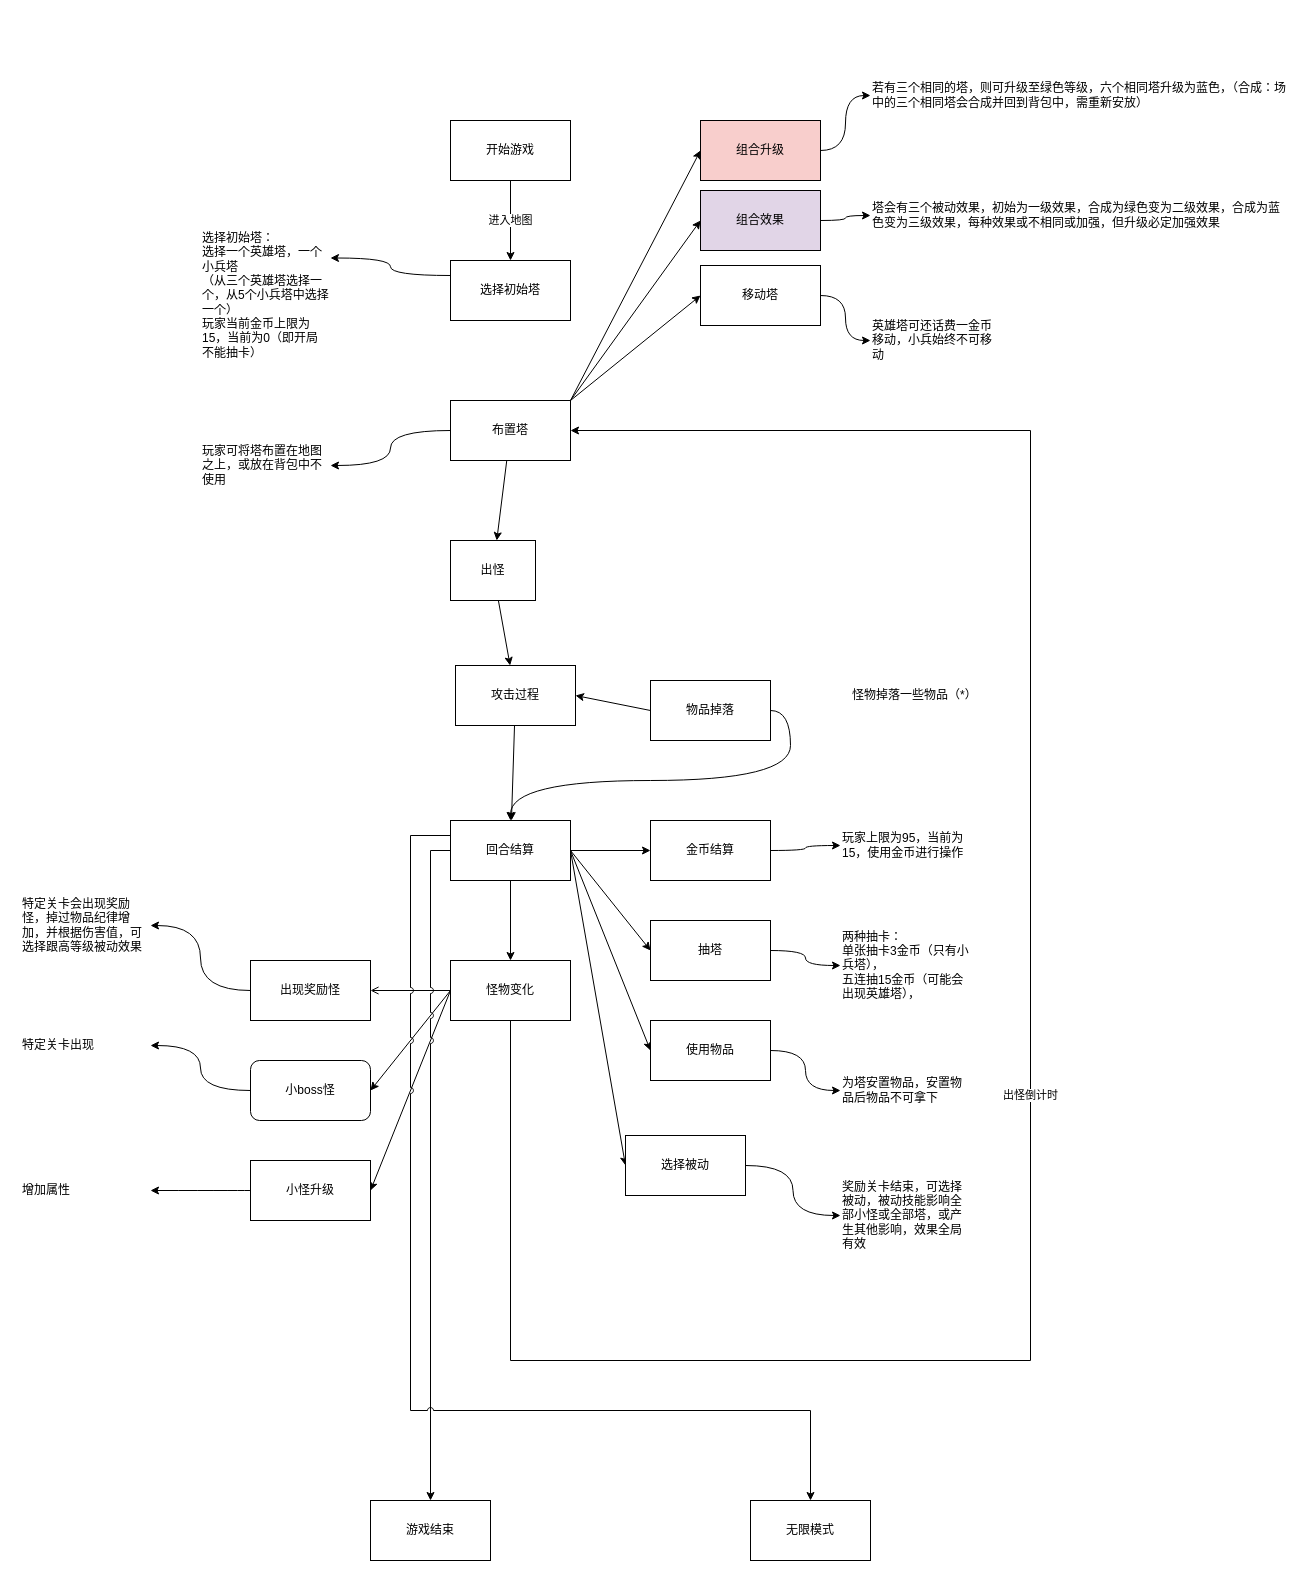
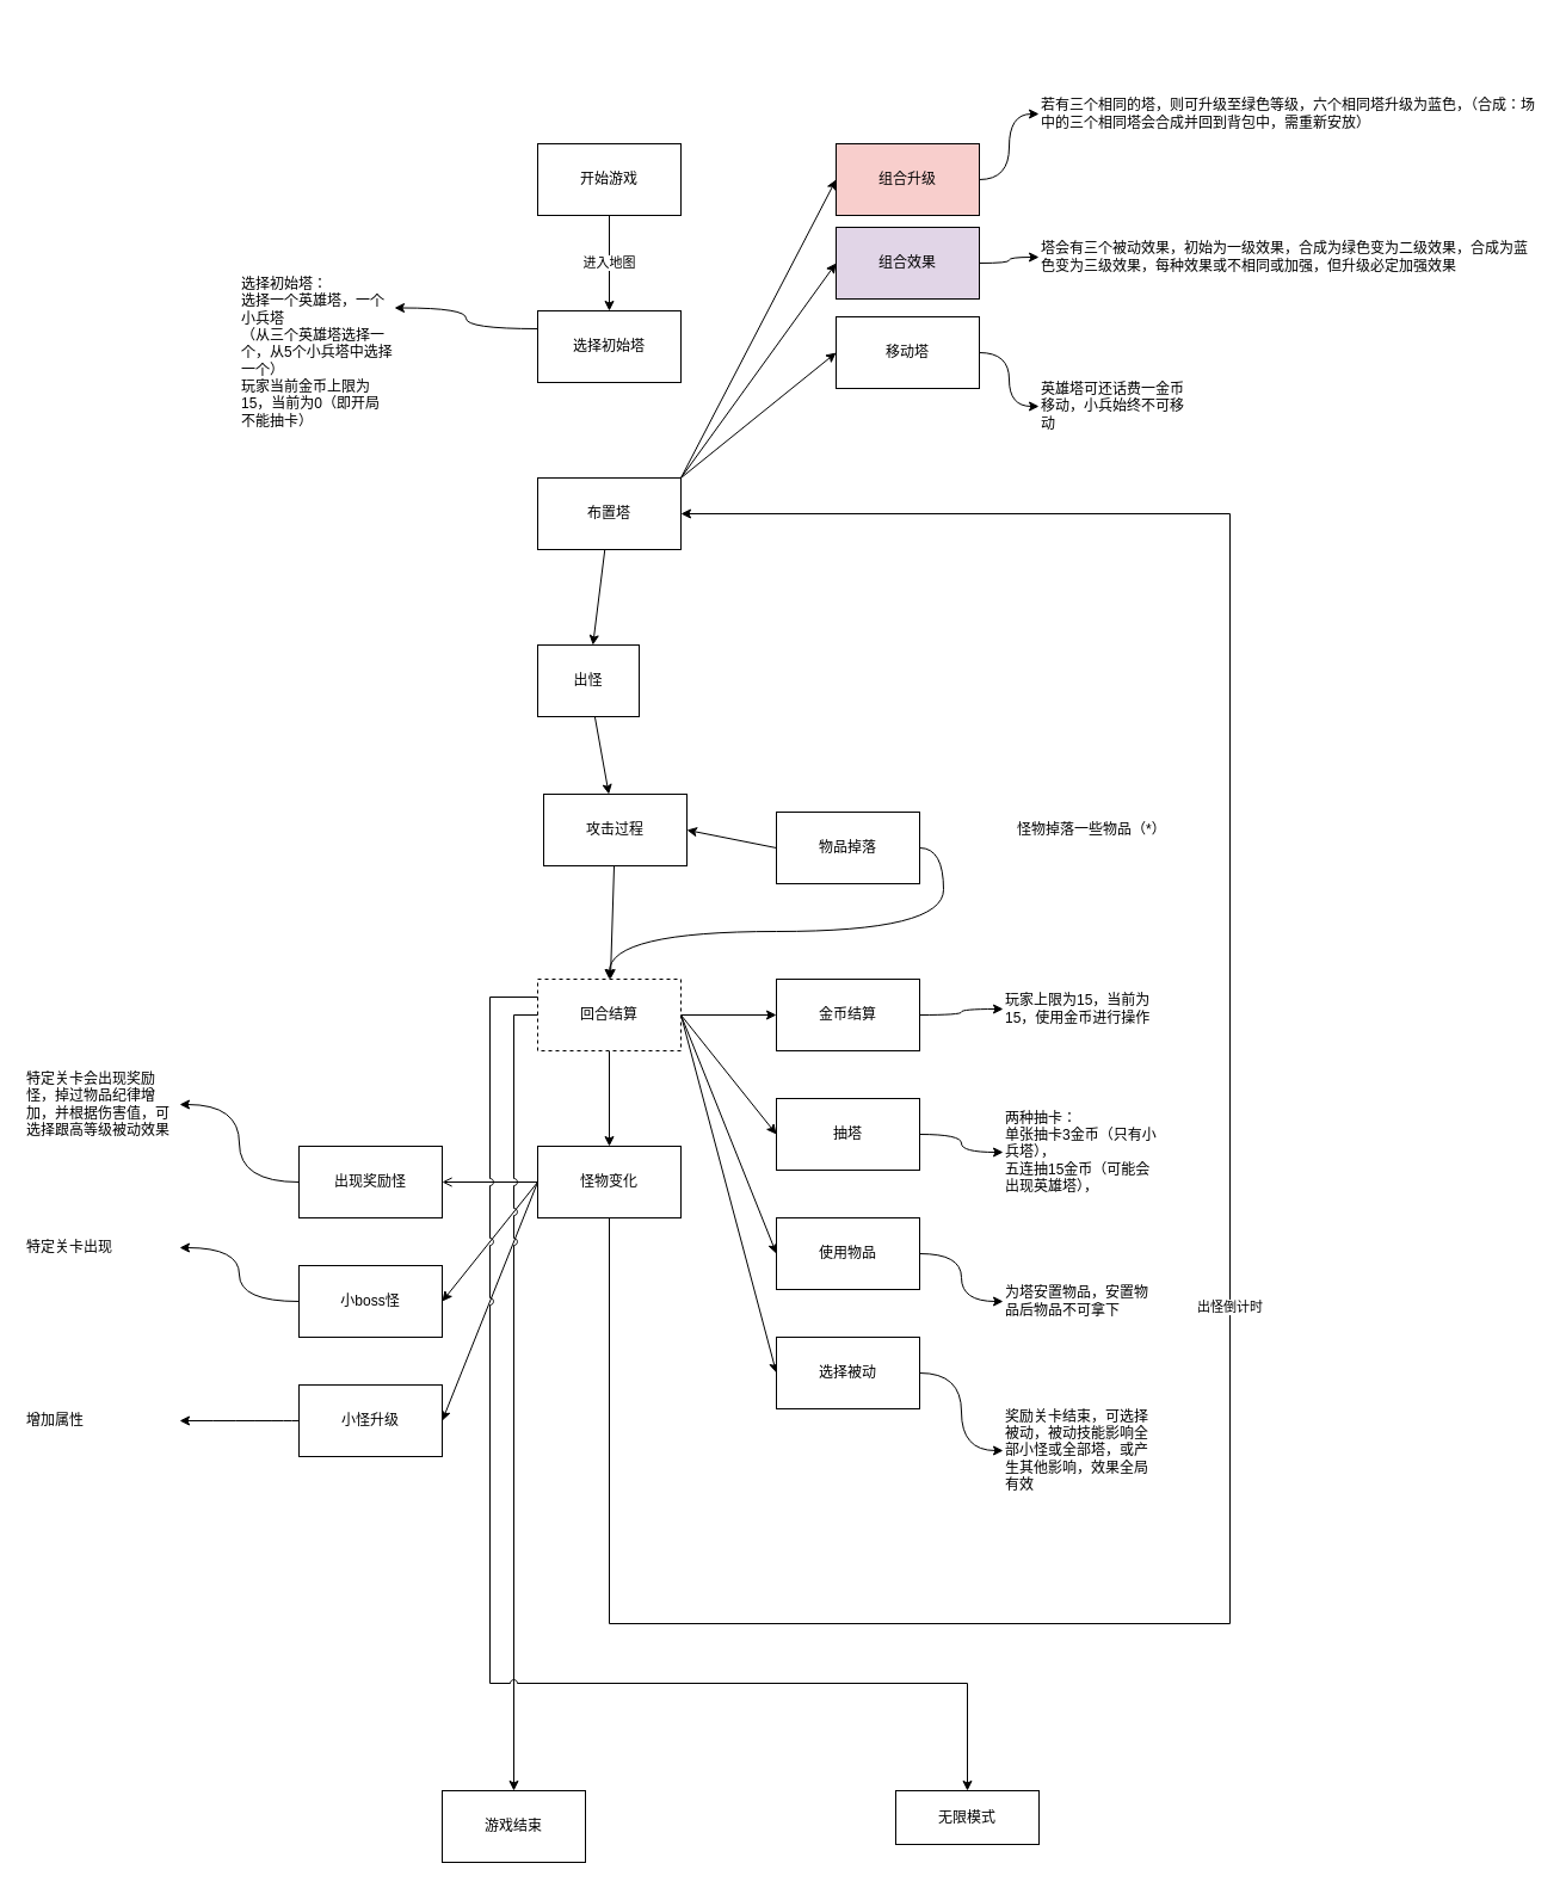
- <mxCell id="7" style="edgeStyle=orthogonalEdgeStyle;curved=1;rounded=0;orthogonalLoop=1;jettySize=auto;html=1;exitX=0;exitY=0.5;exitDx=0;exitDy=0;" edge="1" parent="1" source="11" target="33"><mxGeometry relative="1" as="geometry" /></mxCell>
- <mxCell id="33" value="玩家可将塔布置在地图之上，或放在背包中不使用" style="text;html=1;strokeColor=none;fillColor=none;align=left;verticalAlign=middle;whiteSpace=wrap;rounded=0;" vertex="1" parent="1"><mxGeometry x="200" y="390" width="130" height="150" as="geometry" /></mxCell>
- <mxCell id="29" value="玩家上限为95，当前为15，使用金币进行操作" style="text;html=1;strokeColor=none;fillColor=none;align=left;verticalAlign=middle;whiteSpace=wrap;rounded=0;" vertex="1" parent="1"><mxGeometry x="840" y="770" width="130" height="150" as="geometry" /></mxCell>
+ <mxCell id="29" value="玩家上限为15，当前为15，使用金币进行操作" style="text;html=1;strokeColor=none;fillColor=none;align=left;verticalAlign=middle;whiteSpace=wrap;rounded=0;" vertex="1" parent="1"><mxGeometry x="840" y="770" width="130" height="150" as="geometry" /></mxCell>
- <mxCell id="24" value="回合结算" style="rounded=0;whiteSpace=wrap;html=1;" vertex="1" parent="1"><mxGeometry x="450" y="820" width="120" height="60" as="geometry" /></mxCell>
+ <mxCell id="24" value="回合结算" style="rounded=0;whiteSpace=wrap;html=1;dashed=1;" vertex="1" parent="1"><mxGeometry x="450" y="820" width="120" height="60" as="geometry" /></mxCell>
- <mxCell id="42" value="小boss怪" style="whiteSpace=wrap;html=1;rounded=1;" vertex="1" parent="1"><mxGeometry x="250" y="1060" width="120" height="60" as="geometry" /></mxCell>
+ <mxCell id="42" value="小boss怪" style="rounded=0;whiteSpace=wrap;html=1;" vertex="1" parent="1"><mxGeometry x="250" y="1060" width="120" height="60" as="geometry" /></mxCell>
- <mxCell id="58" value="选择被动" style="rounded=0;whiteSpace=wrap;html=1;" vertex="1" parent="1"><mxGeometry x="625" y="1135" width="120" height="60" as="geometry" /></mxCell>
+ <mxCell id="58" value="选择被动" style="rounded=0;whiteSpace=wrap;html=1;" vertex="1" parent="1"><mxGeometry x="650" y="1120" width="120" height="60" as="geometry" /></mxCell>
- <mxCell id="64" value="无限模式" style="rounded=0;whiteSpace=wrap;html=1;" vertex="1" parent="1"><mxGeometry x="750" y="1500" width="120" height="60" as="geometry" /></mxCell>
+ <mxCell id="64" value="无限模式" style="rounded=0;whiteSpace=wrap;html=1;" vertex="1" parent="1"><mxGeometry x="750" y="1500" width="120" height="45" as="geometry" /></mxCell>
